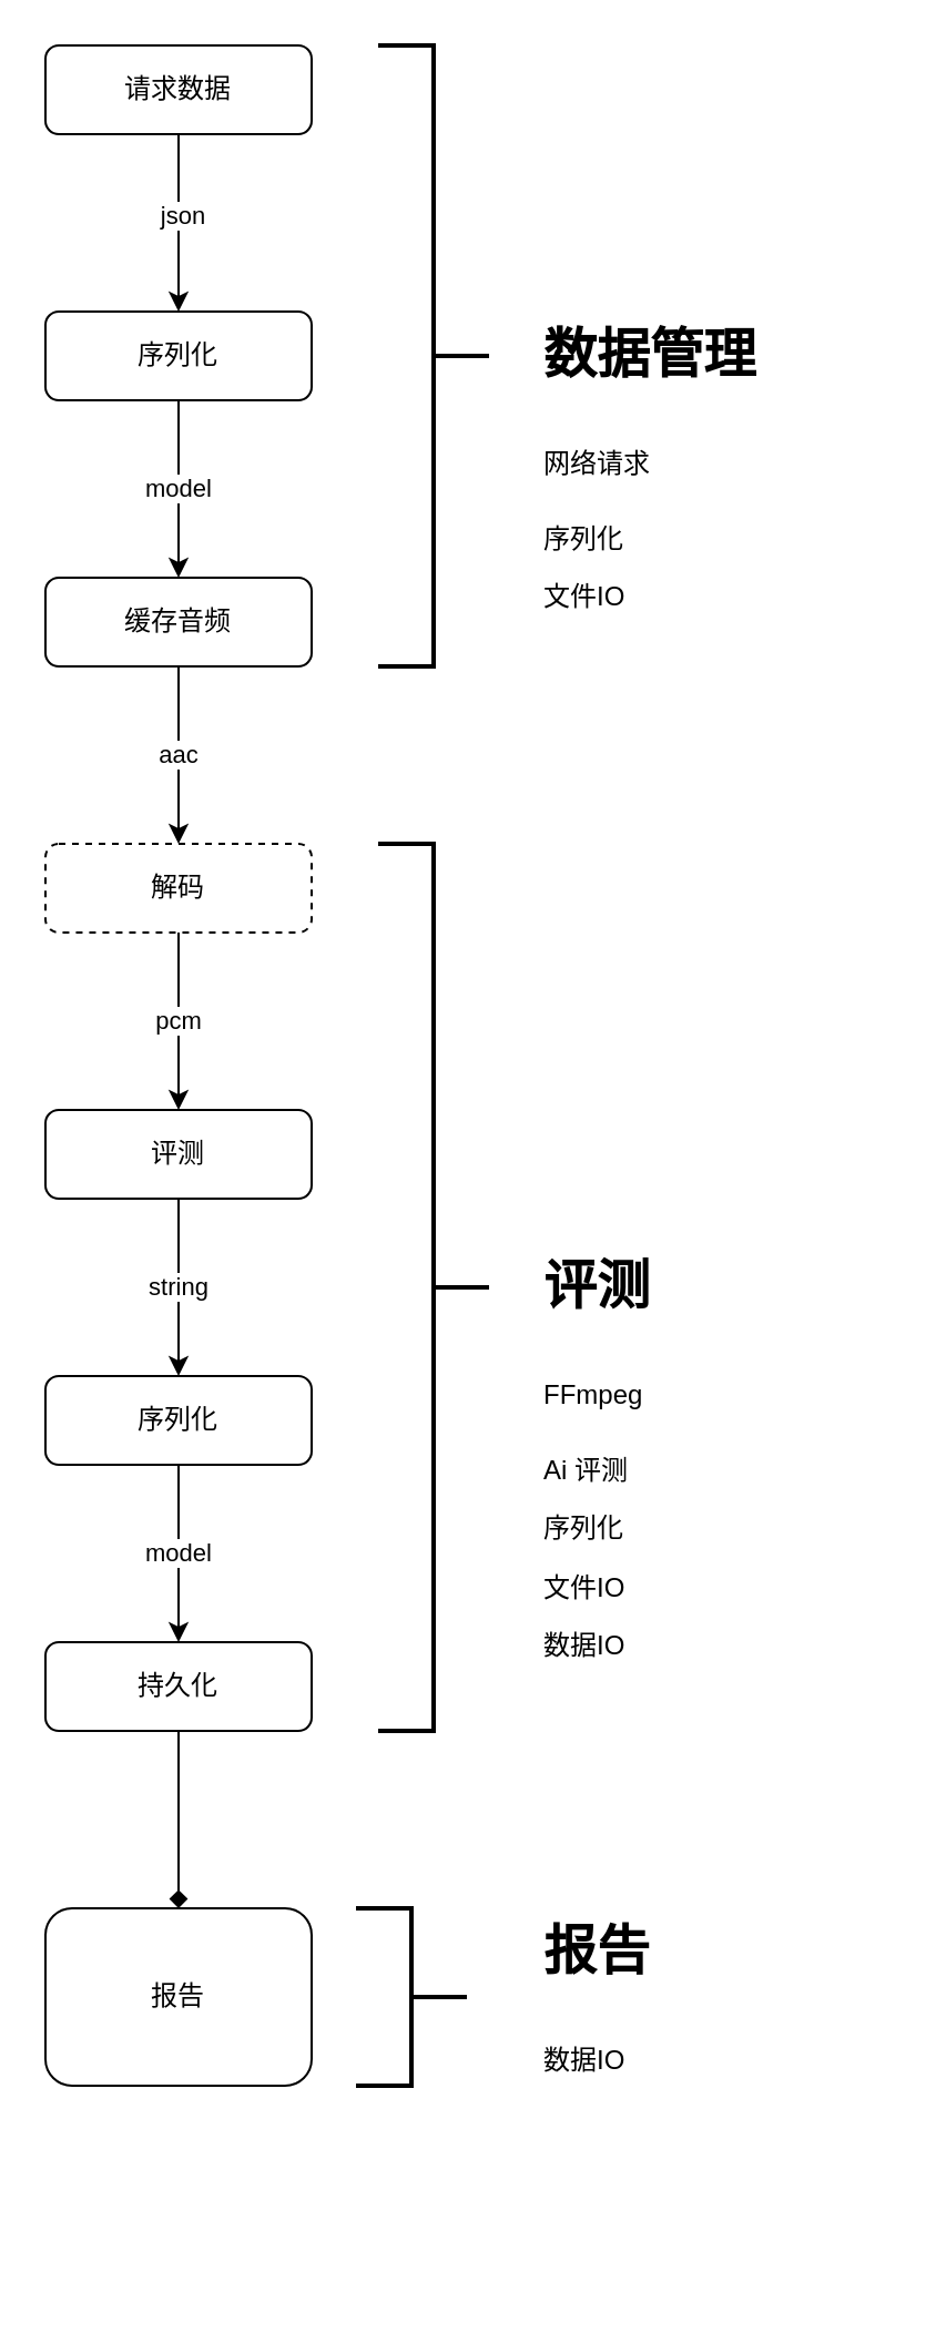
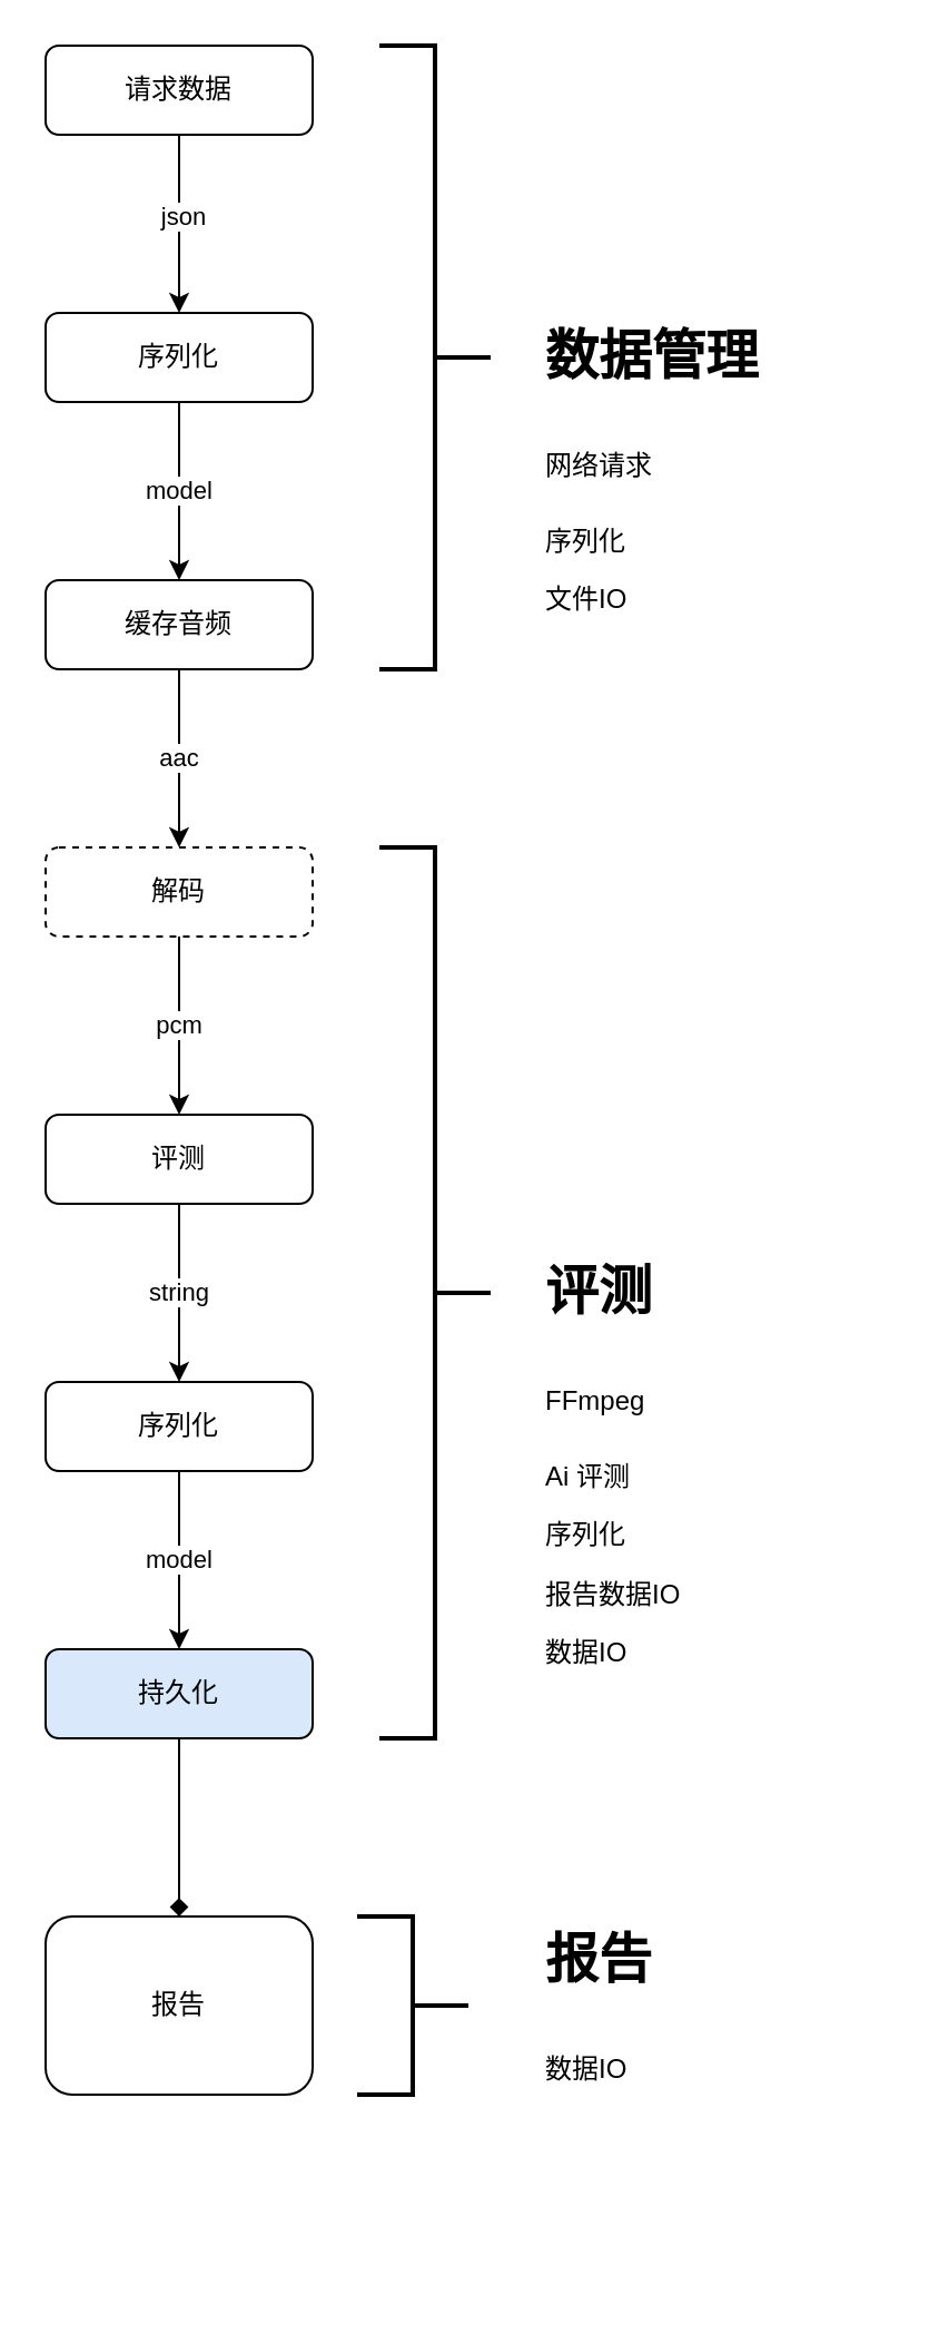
- <mxCell id="22" value="&lt;h1&gt;评测&lt;/h1&gt;&lt;h1&gt;&lt;span style=&quot;font-size: 12px ; font-weight: normal&quot;&gt;FFmpeg&lt;/span&gt;&lt;br&gt;&lt;/h1&gt;&lt;p&gt;Ai 评测&lt;br&gt;&lt;/p&gt;&lt;p&gt;序列化&lt;/p&gt;&lt;p&gt;文件IO&lt;/p&gt;&lt;p&gt;数据IO&lt;/p&gt;&lt;p&gt;&lt;br&gt;&lt;/p&gt;&lt;p&gt;&lt;br&gt;&lt;/p&gt;" style="text;html=1;strokeColor=none;fillColor=none;spacing=5;spacingTop=-20;whiteSpace=wrap;overflow=hidden;rounded=0;align=left;" vertex="1" parent="1"><mxGeometry x="240" y="560" width="160" height="210" as="geometry" /></mxCell>
+ <mxCell id="22" value="&lt;h1&gt;评测&lt;/h1&gt;&lt;h1&gt;&lt;span style=&quot;font-size: 12px ; font-weight: normal&quot;&gt;FFmpeg&lt;/span&gt;&lt;br&gt;&lt;/h1&gt;&lt;p&gt;Ai 评测&lt;br&gt;&lt;/p&gt;&lt;p&gt;序列化&lt;/p&gt;&lt;p&gt;报告数据IO&lt;/p&gt;&lt;p&gt;数据IO&lt;/p&gt;&lt;p&gt;&lt;br&gt;&lt;/p&gt;&lt;p&gt;&lt;br&gt;&lt;/p&gt;" style="text;html=1;strokeColor=none;fillColor=none;spacing=5;spacingTop=-20;whiteSpace=wrap;overflow=hidden;rounded=0;align=left;" vertex="1" parent="1"><mxGeometry x="240" y="560" width="160" height="210" as="geometry" /></mxCell>
- <mxCell id="16" value="持久化" style="rounded=1;whiteSpace=wrap;html=1;fontSize=12;glass=0;strokeWidth=1;shadow=0;" vertex="1" parent="1"><mxGeometry x="20" y="740" width="120" height="40" as="geometry" /></mxCell>
+ <mxCell id="16" value="持久化" style="rounded=1;whiteSpace=wrap;html=1;fontSize=12;glass=0;strokeWidth=1;shadow=0;fillColor=#dae8fc;" vertex="1" parent="1"><mxGeometry x="20" y="740" width="120" height="40" as="geometry" /></mxCell>
